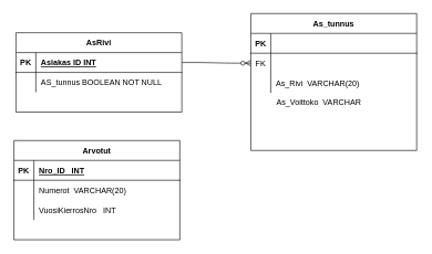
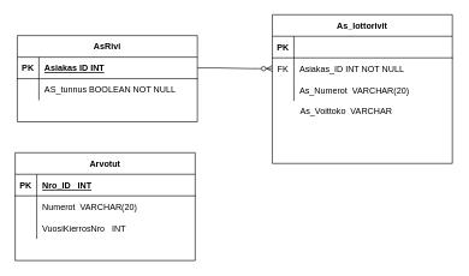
- <mxCell id="10" value="As_tunnus" style="shape=table;startSize=30;container=1;collapsible=1;childLayout=tableLayout;fixedRows=1;rowLines=0;fontStyle=1;align=center;resizeLast=1;" parent="1" vertex="1"><mxGeometry x="377" y="20" width="250" height="207" as="geometry" /></mxCell>
+ <mxCell id="10" value="As_lottorivit" style="shape=table;startSize=30;container=1;collapsible=1;childLayout=tableLayout;fixedRows=1;rowLines=0;fontStyle=1;align=center;resizeLast=1;" parent="1" vertex="1"><mxGeometry x="377" y="20" width="250" height="207" as="geometry" /></mxCell>
+ <mxCell id="15" value="Asiakas_ID INT NOT NULL" style="shape=partialRectangle;overflow=hidden;connectable=0;fillColor=none;top=0;left=0;bottom=0;right=0;align=left;spacingLeft=6;" parent="13" vertex="1"><mxGeometry x="30" width="220" height="30" as="geometry" /></mxCell>
- <mxCell id="18" value="As_Rivi  VARCHAR(20)" style="shape=partialRectangle;overflow=hidden;connectable=0;fillColor=none;top=0;left=0;bottom=0;right=0;align=left;spacingLeft=6;" parent="16" vertex="1"><mxGeometry x="30" width="220" height="30" as="geometry" /></mxCell>
+ <mxCell id="18" value="As_Numerot  VARCHAR(20)" style="shape=partialRectangle;overflow=hidden;connectable=0;fillColor=none;top=0;left=0;bottom=0;right=0;align=left;spacingLeft=6;" parent="16" vertex="1"><mxGeometry x="30" width="220" height="30" as="geometry" /></mxCell>
